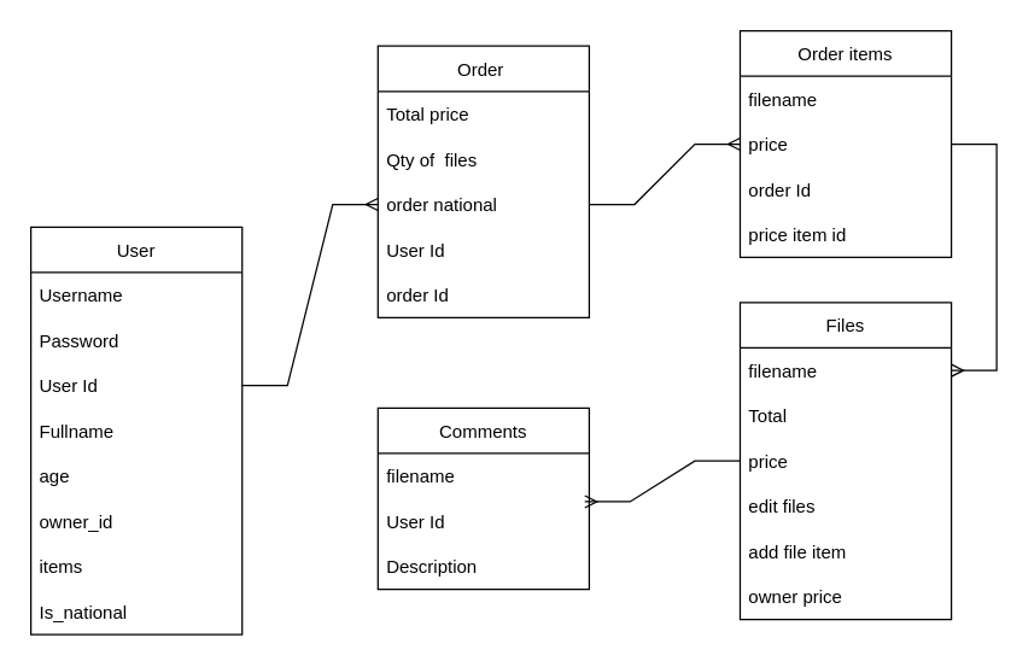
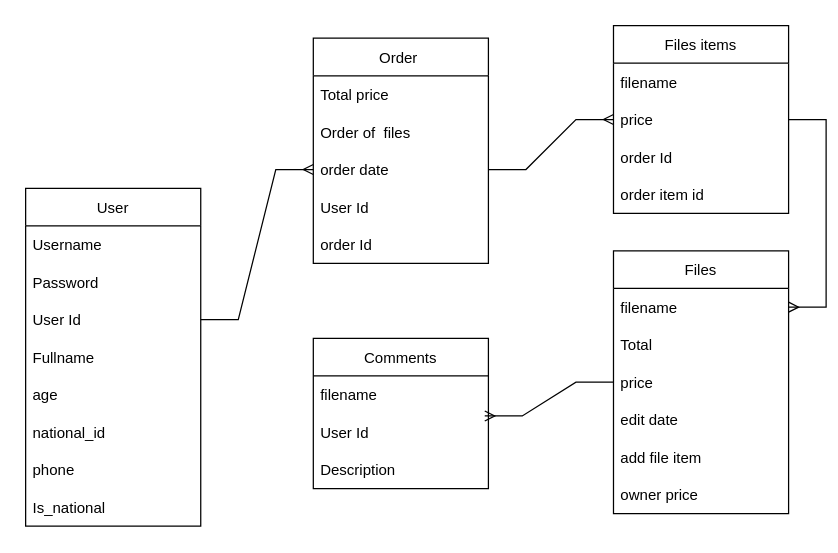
- <mxCell id="11" value="Order items" style="swimlane;fontStyle=0;childLayout=stackLayout;horizontal=1;startSize=30;horizontalStack=0;resizeParent=1;resizeParentMax=0;resizeLast=0;collapsible=1;marginBottom=0;" parent="1" vertex="1"><mxGeometry x="490" y="20" width="140" height="150" as="geometry" /></mxCell>
+ <mxCell id="11" value="Files items" style="swimlane;fontStyle=0;childLayout=stackLayout;horizontal=1;startSize=30;horizontalStack=0;resizeParent=1;resizeParentMax=0;resizeLast=0;collapsible=1;marginBottom=0;" parent="1" vertex="1"><mxGeometry x="490" y="20" width="140" height="150" as="geometry" /></mxCell>
- <mxCell id="18" value="Qty of  files" style="text;strokeColor=none;fillColor=none;align=left;verticalAlign=middle;spacingLeft=4;spacingRight=4;overflow=hidden;points=[[0,0.5],[1,0.5]];portConstraint=eastwest;rotatable=0;" parent="16" vertex="1"><mxGeometry y="60" width="140" height="30" as="geometry" /></mxCell>
+ <mxCell id="18" value="Order of  files" style="text;strokeColor=none;fillColor=none;align=left;verticalAlign=middle;spacingLeft=4;spacingRight=4;overflow=hidden;points=[[0,0.5],[1,0.5]];portConstraint=eastwest;rotatable=0;" parent="16" vertex="1"><mxGeometry y="60" width="140" height="30" as="geometry" /></mxCell>
- <mxCell id="19" value="order national" style="text;strokeColor=none;fillColor=none;align=left;verticalAlign=middle;spacingLeft=4;spacingRight=4;overflow=hidden;points=[[0,0.5],[1,0.5]];portConstraint=eastwest;rotatable=0;" parent="16" vertex="1"><mxGeometry y="90" width="140" height="30" as="geometry" /></mxCell>
+ <mxCell id="19" value="order date" style="text;strokeColor=none;fillColor=none;align=left;verticalAlign=middle;spacingLeft=4;spacingRight=4;overflow=hidden;points=[[0,0.5],[1,0.5]];portConstraint=eastwest;rotatable=0;" parent="16" vertex="1"><mxGeometry y="90" width="140" height="30" as="geometry" /></mxCell>
- <mxCell id="15" value="price item id" style="text;strokeColor=none;fillColor=none;align=left;verticalAlign=middle;spacingLeft=4;spacingRight=4;overflow=hidden;points=[[0,0.5],[1,0.5]];portConstraint=eastwest;rotatable=0;" vertex="1" parent="11"><mxGeometry y="120" width="140" height="30" as="geometry" /></mxCell>
+ <mxCell id="15" value="order item id" style="text;strokeColor=none;fillColor=none;align=left;verticalAlign=middle;spacingLeft=4;spacingRight=4;overflow=hidden;points=[[0,0.5],[1,0.5]];portConstraint=eastwest;rotatable=0;" vertex="1" parent="11"><mxGeometry y="120" width="140" height="30" as="geometry" /></mxCell>
- <mxCell id="26" value="edit files" style="text;strokeColor=none;fillColor=none;align=left;verticalAlign=middle;spacingLeft=4;spacingRight=4;overflow=hidden;points=[[0,0.5],[1,0.5]];portConstraint=eastwest;rotatable=0;" vertex="1" parent="22"><mxGeometry y="120" width="140" height="30" as="geometry" /></mxCell>
+ <mxCell id="26" value="edit date" style="text;strokeColor=none;fillColor=none;align=left;verticalAlign=middle;spacingLeft=4;spacingRight=4;overflow=hidden;points=[[0,0.5],[1,0.5]];portConstraint=eastwest;rotatable=0;" vertex="1" parent="22"><mxGeometry y="120" width="140" height="30" as="geometry" /></mxCell>
- <mxCell id="8" value="owner_id" style="text;strokeColor=none;fillColor=none;align=left;verticalAlign=middle;spacingLeft=4;spacingRight=4;overflow=hidden;points=[[0,0.5],[1,0.5]];portConstraint=eastwest;rotatable=0;" vertex="1" parent="2"><mxGeometry y="180" width="140" height="30" as="geometry" /></mxCell>
+ <mxCell id="8" value="national_id" style="text;strokeColor=none;fillColor=none;align=left;verticalAlign=middle;spacingLeft=4;spacingRight=4;overflow=hidden;points=[[0,0.5],[1,0.5]];portConstraint=eastwest;rotatable=0;" vertex="1" parent="2"><mxGeometry y="180" width="140" height="30" as="geometry" /></mxCell>
- <mxCell id="9" value="items" style="text;strokeColor=none;fillColor=none;align=left;verticalAlign=middle;spacingLeft=4;spacingRight=4;overflow=hidden;points=[[0,0.5],[1,0.5]];portConstraint=eastwest;rotatable=0;" vertex="1" parent="2"><mxGeometry y="210" width="140" height="30" as="geometry" /></mxCell>
+ <mxCell id="9" value="phone" style="text;strokeColor=none;fillColor=none;align=left;verticalAlign=middle;spacingLeft=4;spacingRight=4;overflow=hidden;points=[[0,0.5],[1,0.5]];portConstraint=eastwest;rotatable=0;" vertex="1" parent="2"><mxGeometry y="210" width="140" height="30" as="geometry" /></mxCell>
